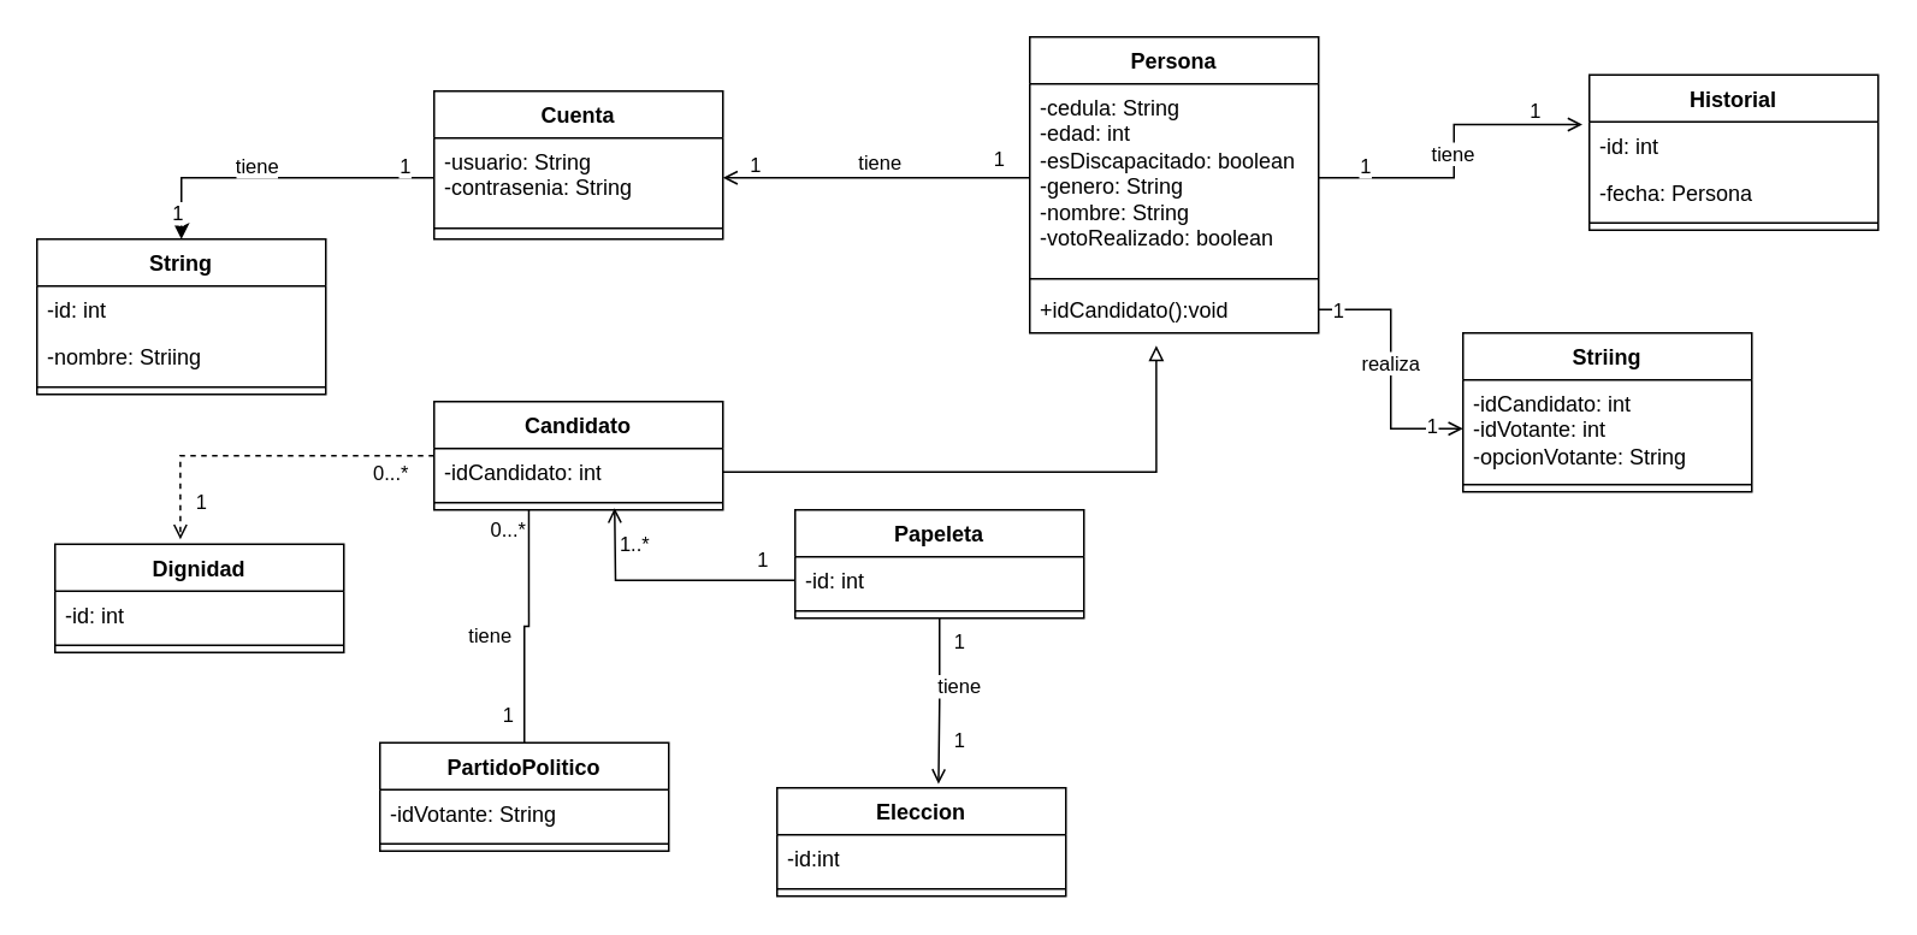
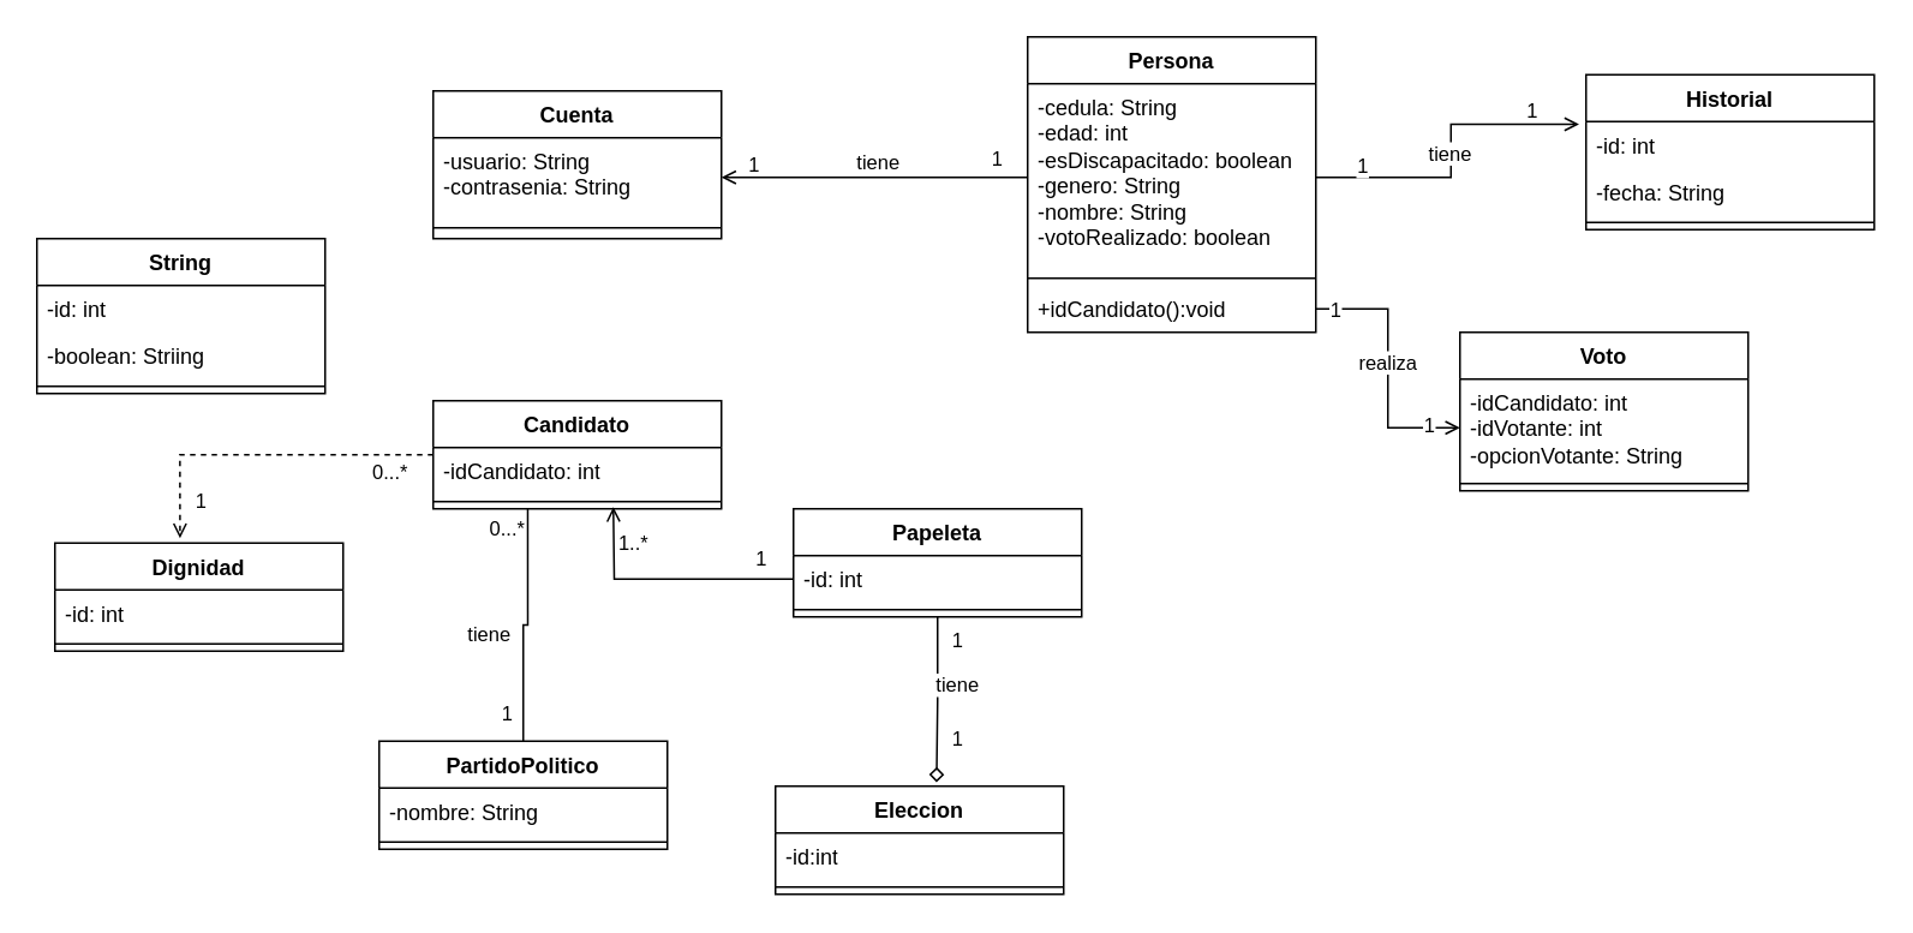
- <mxCell id="62" style="edgeStyle=orthogonalEdgeStyle;rounded=0;orthogonalLoop=1;jettySize=auto;html=1;entryX=0.5;entryY=0;entryDx=0;entryDy=0;" edge="1" parent="1" source="44" target="13"><mxGeometry relative="1" as="geometry" /></mxCell>
- <mxCell id="63" value="1" style="edgeLabel;html=1;align=center;verticalAlign=middle;resizable=0;points=[];" vertex="1" connectable="0" parent="62"><mxGeometry x="-0.81" y="2" relative="1" as="geometry"><mxPoint y="-9" as="offset" /></mxGeometry></mxCell>
- <mxCell id="64" value="1" style="edgeLabel;html=1;align=center;verticalAlign=middle;resizable=0;points=[];" vertex="1" connectable="0" parent="62"><mxGeometry x="0.822" y="-3" relative="1" as="geometry"><mxPoint as="offset" /></mxGeometry></mxCell>
- <mxCell id="65" value="tiene" style="edgeLabel;html=1;align=center;verticalAlign=middle;resizable=0;points=[];" vertex="1" connectable="0" parent="62"><mxGeometry x="0.138" y="4" relative="1" as="geometry"><mxPoint y="-11" as="offset" /></mxGeometry></mxCell>
- <mxCell id="41" value="-fecha: Persona" style="text;strokeColor=none;fillColor=none;align=left;verticalAlign=top;spacingLeft=4;spacingRight=4;overflow=hidden;rotatable=0;points=[[0,0.5],[1,0.5]];portConstraint=eastwest;whiteSpace=wrap;html=1;" vertex="1" parent="39"><mxGeometry y="52" width="160" height="26" as="geometry" /></mxCell>
+ <mxCell id="41" value="-fecha: String" style="text;strokeColor=none;fillColor=none;align=left;verticalAlign=top;spacingLeft=4;spacingRight=4;overflow=hidden;rotatable=0;points=[[0,0.5],[1,0.5]];portConstraint=eastwest;whiteSpace=wrap;html=1;" vertex="1" parent="39"><mxGeometry y="52" width="160" height="26" as="geometry" /></mxCell>
- <mxCell id="15" value="-nombre: Striing" style="text;strokeColor=none;fillColor=none;align=left;verticalAlign=top;spacingLeft=4;spacingRight=4;overflow=hidden;rotatable=0;points=[[0,0.5],[1,0.5]];portConstraint=eastwest;whiteSpace=wrap;html=1;" vertex="1" parent="13"><mxGeometry y="52" width="160" height="26" as="geometry" /></mxCell>
+ <mxCell id="15" value="-boolean: Striing" style="text;strokeColor=none;fillColor=none;align=left;verticalAlign=top;spacingLeft=4;spacingRight=4;overflow=hidden;rotatable=0;points=[[0,0.5],[1,0.5]];portConstraint=eastwest;whiteSpace=wrap;html=1;" vertex="1" parent="13"><mxGeometry y="52" width="160" height="26" as="geometry" /></mxCell>
- <mxCell id="20" value="Striing" style="swimlane;fontStyle=1;align=center;verticalAlign=top;childLayout=stackLayout;horizontal=1;startSize=26;horizontalStack=0;resizeParent=1;resizeParentMax=0;resizeLast=0;collapsible=1;marginBottom=0;whiteSpace=wrap;html=1;" parent="1" vertex="1"><mxGeometry x="810" y="184" width="160" height="88" as="geometry" /></mxCell>
+ <mxCell id="20" value="Voto" style="swimlane;fontStyle=1;align=center;verticalAlign=top;childLayout=stackLayout;horizontal=1;startSize=26;horizontalStack=0;resizeParent=1;resizeParentMax=0;resizeLast=0;collapsible=1;marginBottom=0;whiteSpace=wrap;html=1;" parent="1" vertex="1"><mxGeometry x="810" y="184" width="160" height="88" as="geometry" /></mxCell>
- <mxCell id="61" style="edgeStyle=orthogonalEdgeStyle;rounded=0;orthogonalLoop=1;jettySize=auto;html=1;entryX=0.438;entryY=1.269;entryDx=0;entryDy=0;entryPerimeter=0;endArrow=block;endFill=0;" edge="1" parent="1" source="37" target="12"><mxGeometry relative="1" as="geometry"><mxPoint x="640" y="201" as="targetPoint" /><Array as="points"><mxPoint x="640" y="261" /></Array></mxGeometry></mxCell>
- <mxCell id="2" style="edgeStyle=orthogonalEdgeStyle;rounded=0;orthogonalLoop=1;jettySize=auto;html=1;entryX=0.559;entryY=-0.036;entryDx=0;entryDy=0;entryPerimeter=0;endArrow=open;endFill=0;" edge="1" parent="1" source="6" target="17"><mxGeometry relative="1" as="geometry" /></mxCell>
+ <mxCell id="2" style="edgeStyle=orthogonalEdgeStyle;rounded=0;orthogonalLoop=1;jettySize=auto;html=1;entryX=0.559;entryY=-0.036;entryDx=0;entryDy=0;entryPerimeter=0;endArrow=diamond;endFill=0;" edge="1" parent="1" source="6" target="17"><mxGeometry relative="1" as="geometry" /></mxCell>
- <mxCell id="31" value="-idVotante: String" style="text;strokeColor=none;fillColor=none;align=left;verticalAlign=top;spacingLeft=4;spacingRight=4;overflow=hidden;rotatable=0;points=[[0,0.5],[1,0.5]];portConstraint=eastwest;whiteSpace=wrap;html=1;" parent="30" vertex="1"><mxGeometry y="26" width="160" height="26" as="geometry" /></mxCell>
+ <mxCell id="31" value="-nombre: String" style="text;strokeColor=none;fillColor=none;align=left;verticalAlign=top;spacingLeft=4;spacingRight=4;overflow=hidden;rotatable=0;points=[[0,0.5],[1,0.5]];portConstraint=eastwest;whiteSpace=wrap;html=1;" parent="30" vertex="1"><mxGeometry y="26" width="160" height="26" as="geometry" /></mxCell>
